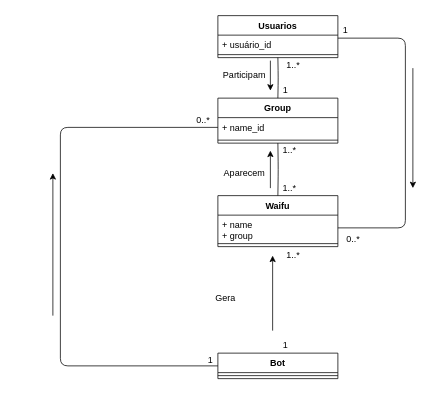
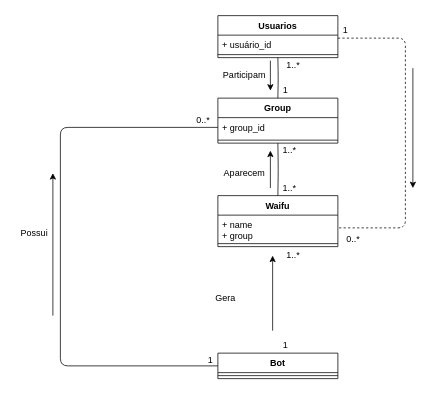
- <mxCell id="6" value="+ name_id" style="text;strokeColor=none;fillColor=none;align=left;verticalAlign=top;spacingLeft=4;spacingRight=4;overflow=hidden;rotatable=0;points=[[0,0.5],[1,0.5]];portConstraint=eastwest;" parent="5" vertex="1"><mxGeometry y="26" width="160" height="26" as="geometry" /></mxCell>
+ <mxCell id="6" value="+ group_id" style="text;strokeColor=none;fillColor=none;align=left;verticalAlign=top;spacingLeft=4;spacingRight=4;overflow=hidden;rotatable=0;points=[[0,0.5],[1,0.5]];portConstraint=eastwest;" parent="5" vertex="1"><mxGeometry y="26" width="160" height="26" as="geometry" /></mxCell>
- <mxCell id="14" value="" style="endArrow=none;html=1;entryX=1;entryY=0.5;entryDx=0;entryDy=0;exitX=1;exitY=0.182;exitDx=0;exitDy=0;edgeStyle=orthogonalEdgeStyle;exitPerimeter=0;" parent="1" source="3" target="9" edge="1"><mxGeometry width="50" height="50" relative="1" as="geometry"><mxPoint x="360" y="640" as="sourcePoint" /><mxPoint x="240" y="534" as="targetPoint" /><Array as="points"><mxPoint x="540" y="50" /><mxPoint x="540" y="303" /></Array></mxGeometry></mxCell>
+ <mxCell id="14" value="" style="endArrow=none;html=1;entryX=1;entryY=0.5;entryDx=0;entryDy=0;exitX=1;exitY=0.182;exitDx=0;exitDy=0;edgeStyle=orthogonalEdgeStyle;exitPerimeter=0;dashed=1;" parent="1" source="3" target="9" edge="1"><mxGeometry width="50" height="50" relative="1" as="geometry"><mxPoint x="360" y="640" as="sourcePoint" /><mxPoint x="240" y="534" as="targetPoint" /><Array as="points"><mxPoint x="540" y="50" /><mxPoint x="540" y="303" /></Array></mxGeometry></mxCell>
+ <mxCell id="18" value="Possui" style="text;html=1;align=center;verticalAlign=middle;resizable=0;points=[];autosize=1;" parent="1" vertex="1"><mxGeometry x="20" y="300" width="50" height="20" as="geometry" /></mxCell>
